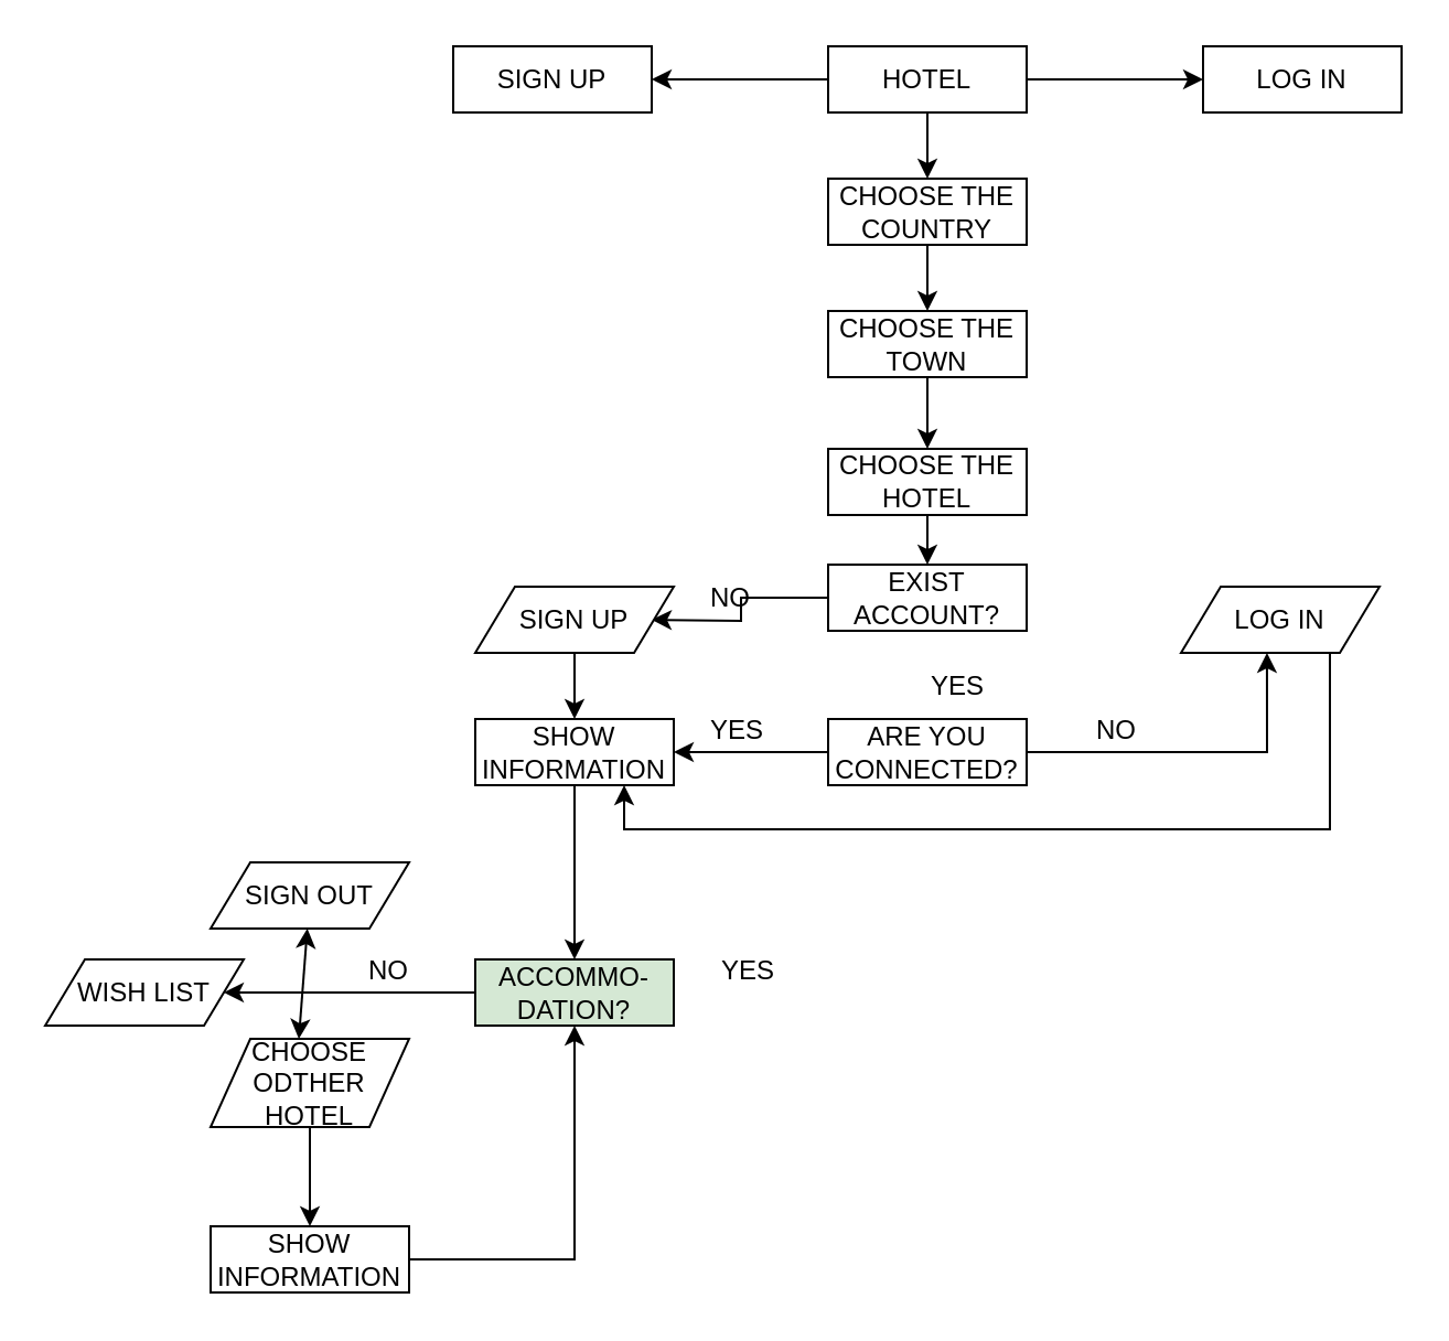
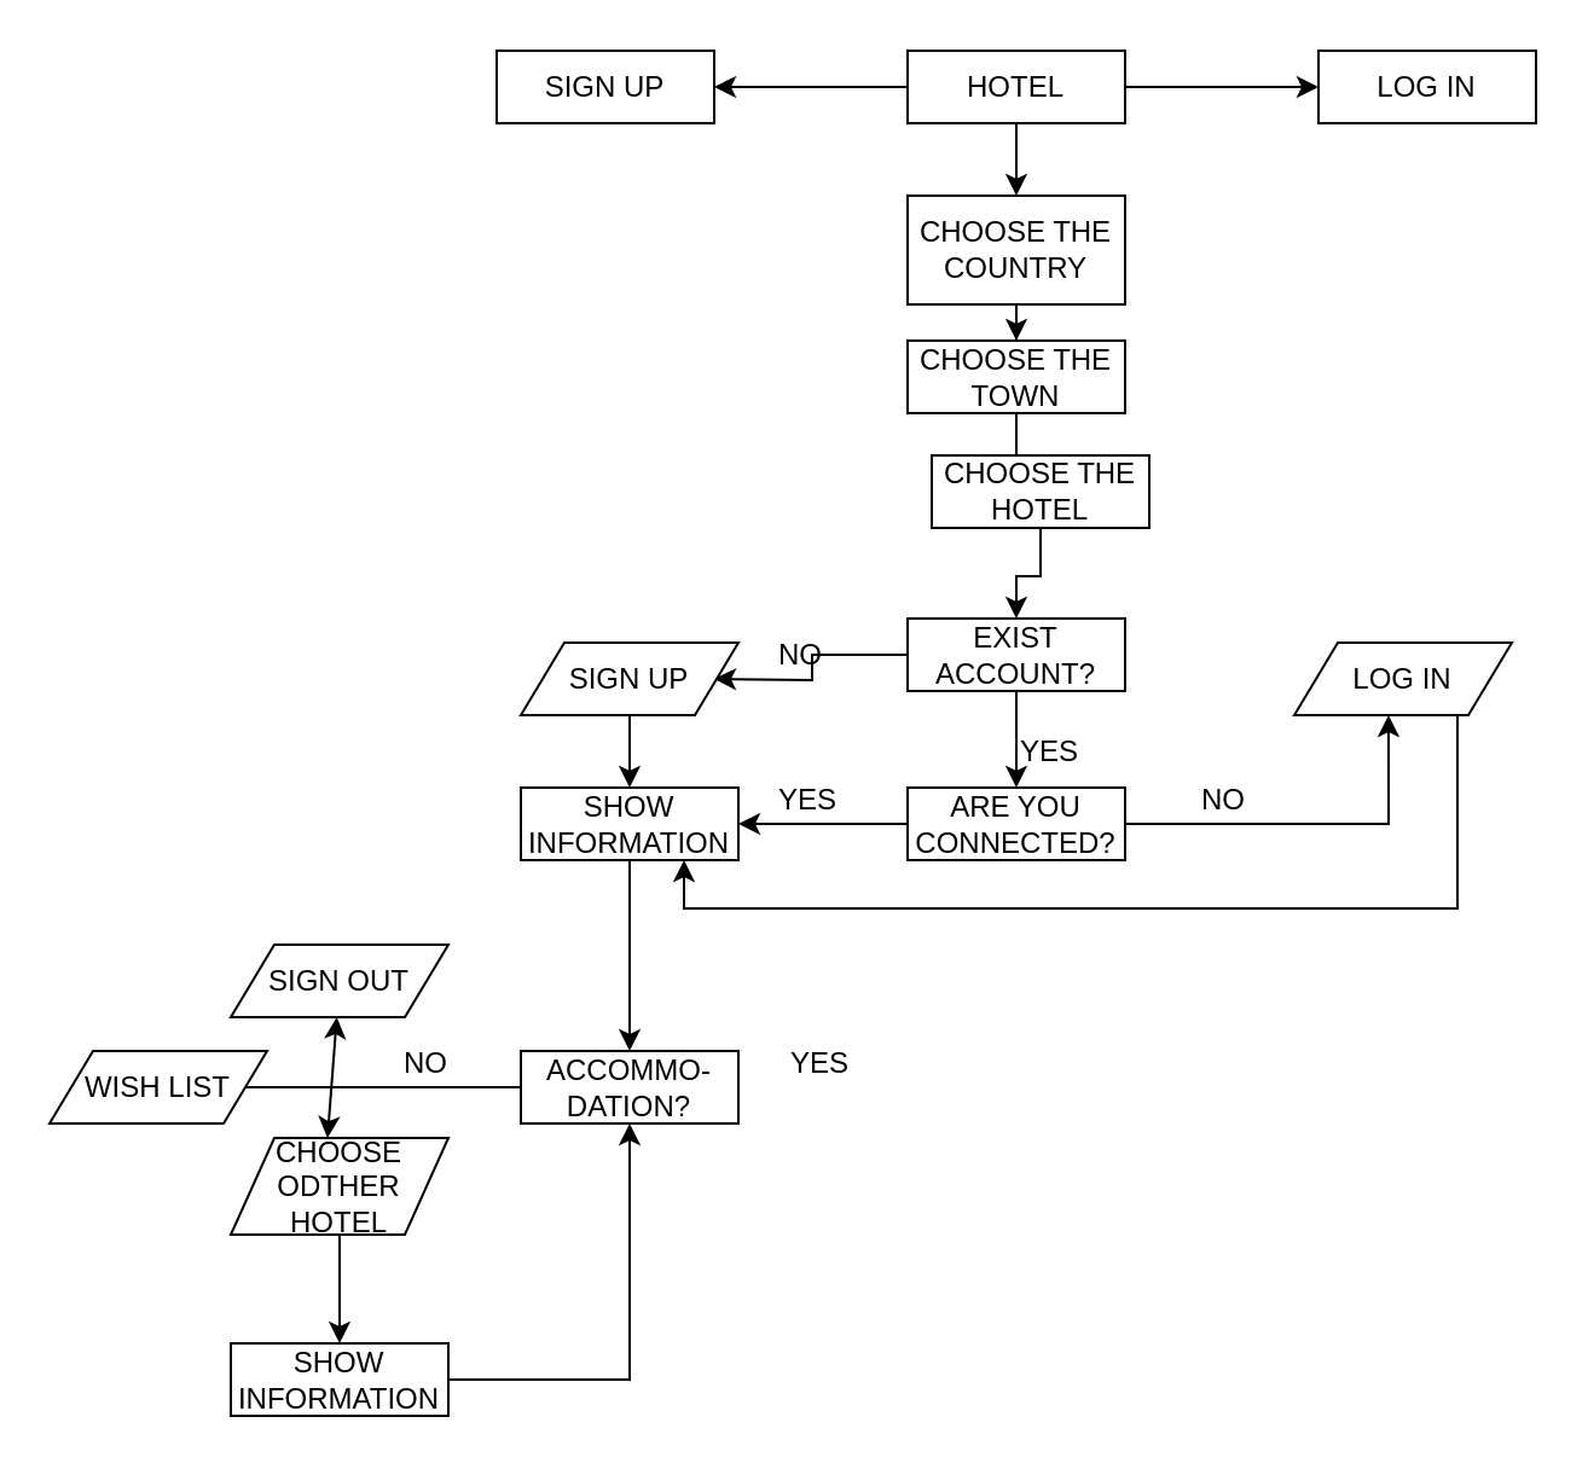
- <mxCell id="9" value="CHOOSE THE COUNTRY" style="rounded=0;whiteSpace=wrap;html=1;" vertex="1" parent="1"><mxGeometry x="375" y="80.5" width="90" height="30" as="geometry" /></mxCell>
+ <mxCell id="9" value="CHOOSE THE COUNTRY" style="rounded=0;whiteSpace=wrap;html=1;" vertex="1" parent="1"><mxGeometry x="375" y="80.5" width="90" height="45" as="geometry" /></mxCell>
- <mxCell id="13" value="CHOOSE THE HOTEL" style="rounded=0;whiteSpace=wrap;html=1;" vertex="1" parent="1"><mxGeometry x="375" y="203" width="90" height="30" as="geometry" /></mxCell>
+ <mxCell id="13" value="CHOOSE THE HOTEL" style="rounded=0;whiteSpace=wrap;html=1;" vertex="1" parent="1"><mxGeometry x="385" y="188" width="90" height="30" as="geometry" /></mxCell>
+ <mxCell id="14" value="" style="edgeStyle=orthogonalEdgeStyle;rounded=0;orthogonalLoop=1;jettySize=auto;html=1;" edge="1" parent="1" source="16" target="19"><mxGeometry relative="1" as="geometry" /></mxCell>
- <mxCell id="26" value="" style="edgeStyle=orthogonalEdgeStyle;rounded=0;orthogonalLoop=1;jettySize=auto;html=1;entryX=1;entryY=0.5;entryDx=0;entryDy=0;" edge="1" parent="1" source="27" target="28"><mxGeometry relative="1" as="geometry"><mxPoint x="135" y="415.5" as="targetPoint" /></mxGeometry></mxCell>
+ <mxCell id="26" value="" style="edgeStyle=orthogonalEdgeStyle;rounded=0;orthogonalLoop=1;jettySize=auto;html=1;entryX=1;entryY=0.5;entryDx=0;entryDy=0;endArrow=none;" edge="1" parent="1" source="27" target="28"><mxGeometry relative="1" as="geometry"><mxPoint x="135" y="415.5" as="targetPoint" /></mxGeometry></mxCell>
- <mxCell id="27" value="&lt;font style=&quot;font-size: 12px&quot;&gt;&lt;font&gt;ACCOMMO-DATION&lt;/font&gt;?&lt;/font&gt;" style="rounded=0;whiteSpace=wrap;html=1;fillColor=#d5e8d4;" vertex="1" parent="1"><mxGeometry x="215" y="434.5" width="90" height="30" as="geometry" /></mxCell>
+ <mxCell id="27" value="&lt;font style=&quot;font-size: 12px&quot;&gt;&lt;font&gt;ACCOMMO-DATION&lt;/font&gt;?&lt;/font&gt;" style="rounded=0;whiteSpace=wrap;html=1;" vertex="1" parent="1"><mxGeometry x="215" y="434.5" width="90" height="30" as="geometry" /></mxCell>
